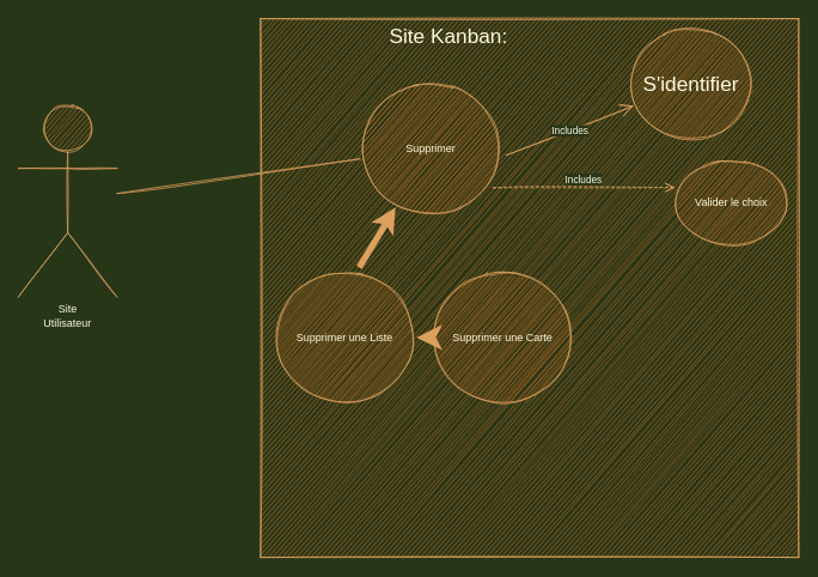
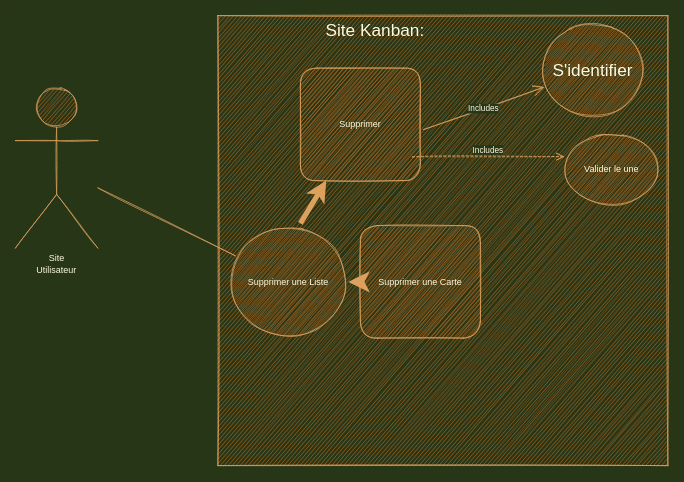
- <mxCell id="7" value="&lt;font style=&quot;font-size: 23px&quot;&gt;S'identifier&lt;/font&gt;" style="ellipse;whiteSpace=wrap;html=1;fillColor=#BC6C25;strokeColor=#DDA15E;fontColor=#FEFAE0;sketch=1;" parent="1" vertex="1"><mxGeometry x="700" y="30" width="140" height="125" as="geometry" /></mxCell>
+ <mxCell id="7" value="&lt;font style=&quot;font-size: 23px&quot;&gt;S'identifier&lt;/font&gt;" style="ellipse;whiteSpace=wrap;html=1;fillColor=#BC6C25;strokeColor=#DDA15E;fontColor=#FEFAE0;sketch=1;" parent="1" vertex="1"><mxGeometry x="720" y="30" width="140" height="125" as="geometry" /></mxCell>
- <mxCell id="5" value="Supprimer" style="ellipse;whiteSpace=wrap;html=1;fillColor=#BC6C25;strokeColor=#DDA15E;fontColor=#FEFAE0;sketch=1;" parent="1" vertex="1"><mxGeometry x="400" y="90" width="160" height="150" as="geometry" /></mxCell>
+ <mxCell id="5" value="Supprimer" style="whiteSpace=wrap;html=1;fillColor=#BC6C25;strokeColor=#DDA15E;fontColor=#FEFAE0;sketch=1;rounded=1;" parent="1" vertex="1"><mxGeometry x="400" y="90" width="160" height="150" as="geometry" /></mxCell>
- <mxCell id="6" value="" style="endArrow=none;html=1;strokeColor=#DDA15E;fontColor=#FEFAE0;sketch=1;labelBackgroundColor=#283618;" parent="1" source="11" target="5" edge="1"><mxGeometry width="50" height="50" relative="1" as="geometry"><mxPoint x="130" y="200.593" as="sourcePoint" /><mxPoint x="290" y="310" as="targetPoint" /></mxGeometry></mxCell>
+ <mxCell id="6" value="" style="endArrow=none;html=1;strokeColor=#DDA15E;fontColor=#FEFAE0;sketch=1;labelBackgroundColor=#283618;" parent="1" source="11" target="12" edge="1"><mxGeometry width="50" height="50" relative="1" as="geometry"><mxPoint x="130" y="200.593" as="sourcePoint" /><mxPoint x="290" y="310" as="targetPoint" /></mxGeometry></mxCell>
- <mxCell id="10" value="Valider le choix" style="ellipse;whiteSpace=wrap;html=1;fillColor=#BC6C25;strokeColor=#DDA15E;fontColor=#FEFAE0;sketch=1;" parent="1" vertex="1"><mxGeometry x="750" y="180" width="130" height="90" as="geometry" /></mxCell>
+ <mxCell id="10" value="Valider le une" style="ellipse;whiteSpace=wrap;html=1;fillColor=#BC6C25;strokeColor=#DDA15E;fontColor=#FEFAE0;sketch=1;" parent="1" vertex="1"><mxGeometry x="750" y="180" width="130" height="90" as="geometry" /></mxCell>
- <mxCell id="13" value="Supprimer une Carte" style="ellipse;whiteSpace=wrap;html=1;fillColor=#BC6C25;strokeColor=#DDA15E;fontColor=#FEFAE0;sketch=1;" parent="1" vertex="1"><mxGeometry x="480" y="300" width="160" height="150" as="geometry" /></mxCell>
+ <mxCell id="13" value="Supprimer une Carte" style="whiteSpace=wrap;html=1;fillColor=#BC6C25;strokeColor=#DDA15E;fontColor=#FEFAE0;sketch=1;rounded=1;" parent="1" vertex="1"><mxGeometry x="480" y="300" width="160" height="150" as="geometry" /></mxCell>
